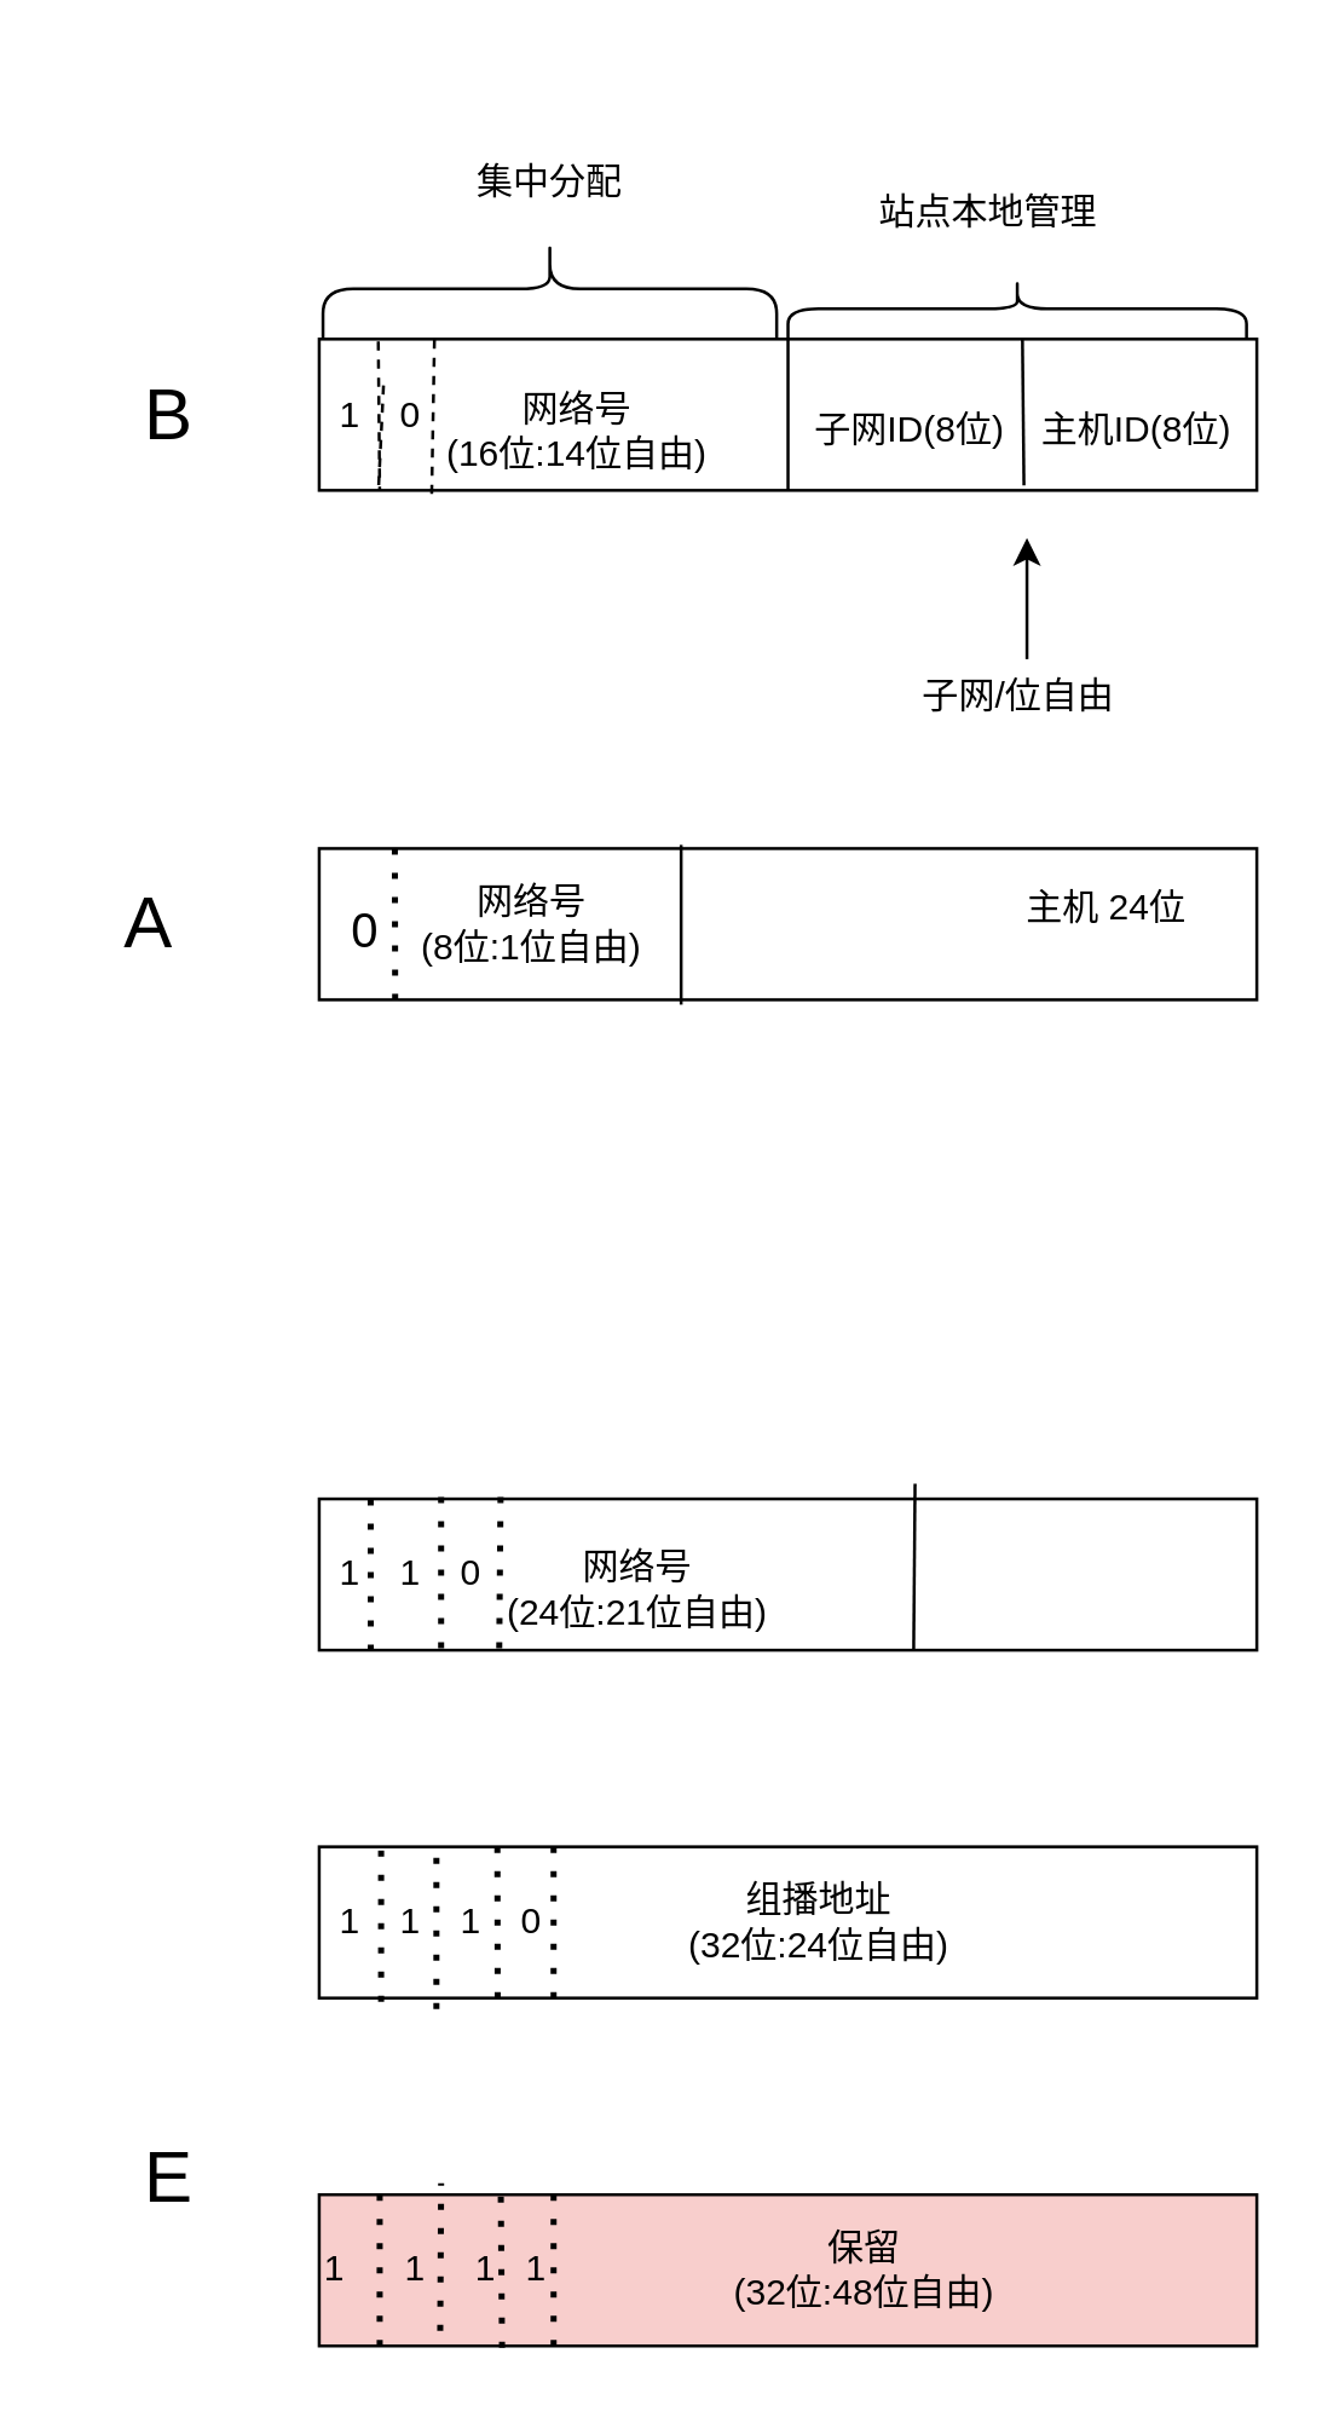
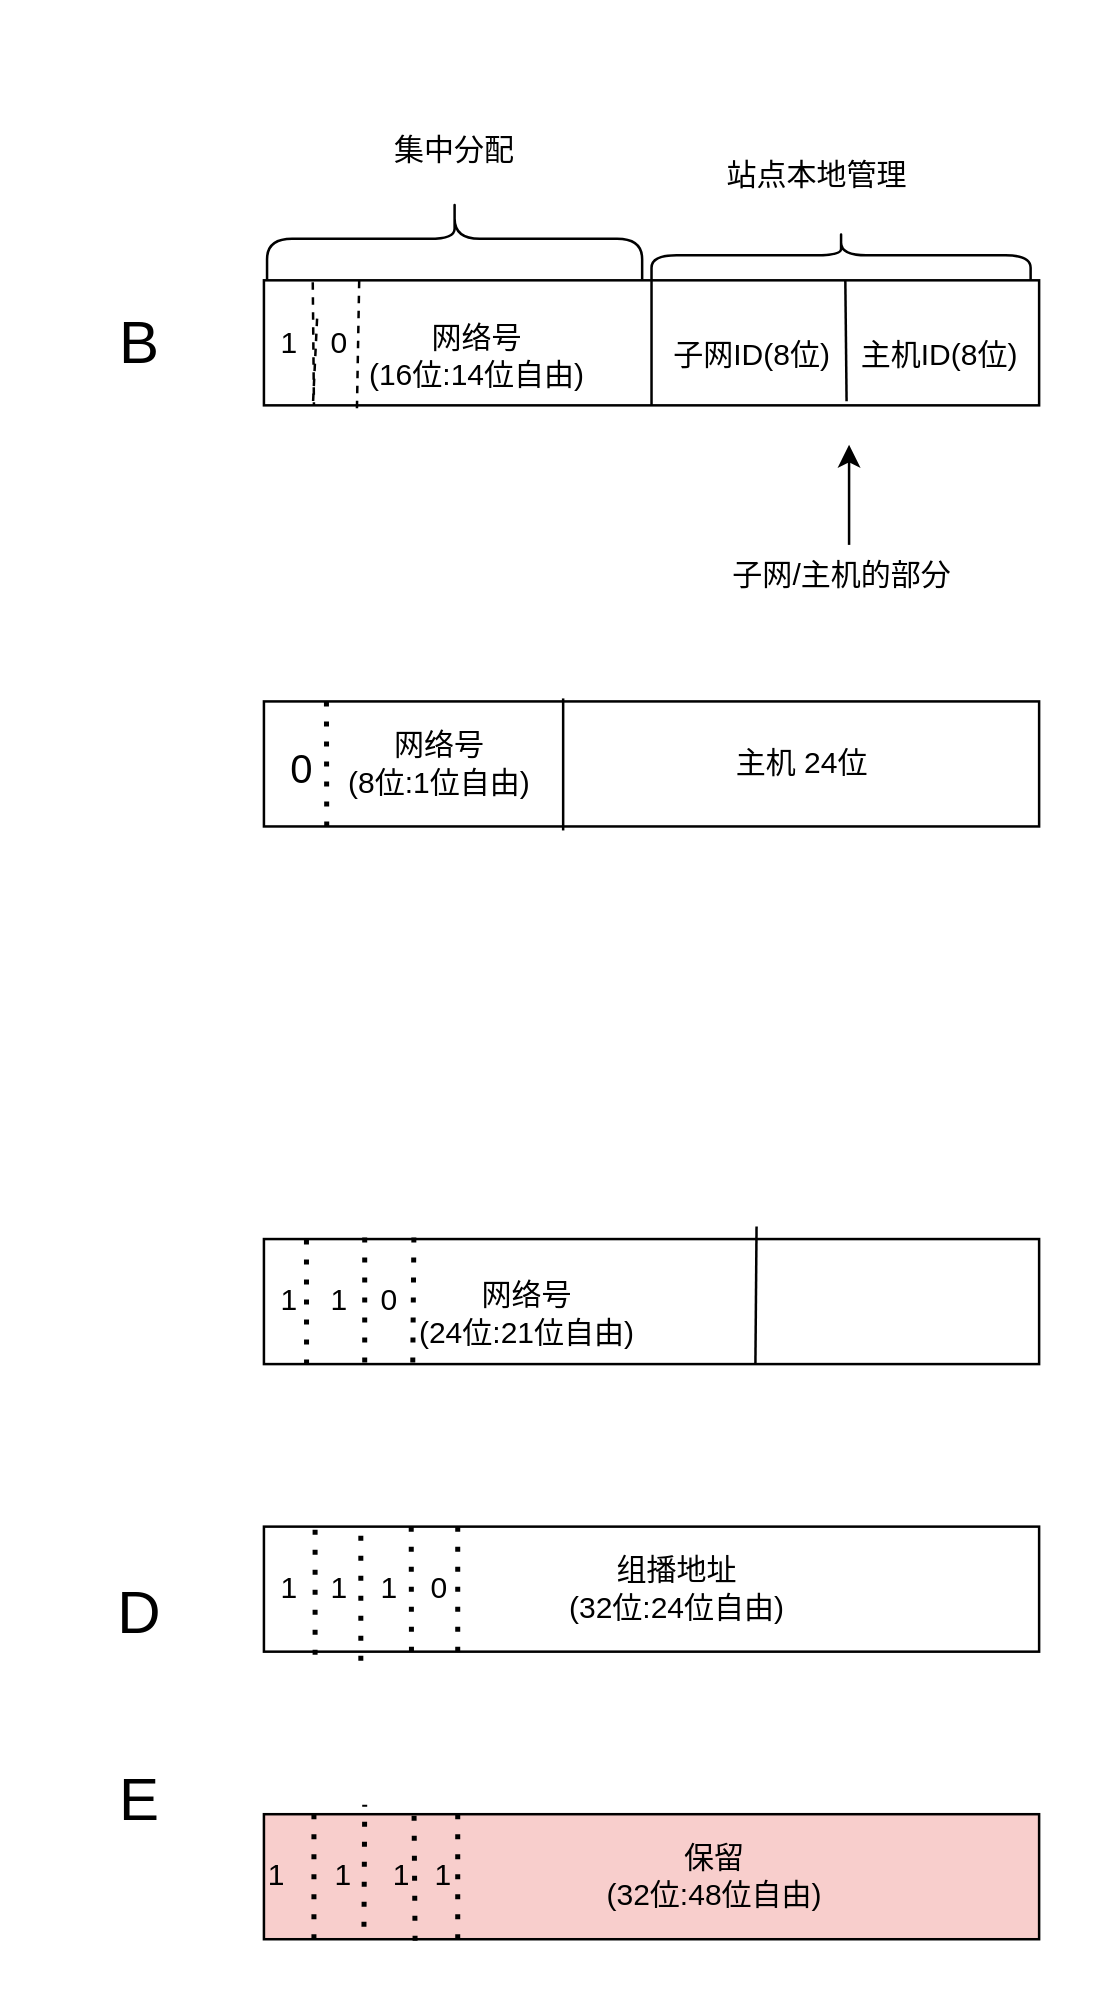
- <mxCell id="54" value="子网/位自由" style="text;html=1;align=center;verticalAlign=middle;resizable=0;points=[];autosize=1;strokeColor=none;fillColor=none;" vertex="1" parent="1"><mxGeometry x="285.8" y="220" width="100" height="20" as="geometry" /></mxCell>
+ <mxCell id="54" value="子网/主机的部分" style="text;html=1;align=center;verticalAlign=middle;resizable=0;points=[];autosize=1;strokeColor=none;fillColor=none;" vertex="1" parent="1"><mxGeometry x="285.8" y="220" width="100" height="20" as="geometry" /></mxCell>
- <mxCell id="45" value="主机 24位" style="text;html=1;align=center;verticalAlign=middle;resizable=0;points=[];autosize=1;strokeColor=none;fillColor=none;fontSize=12;" parent="1" vertex="1"><mxGeometry x="330" y="290" width="70" height="20" as="geometry" /></mxCell>
+ <mxCell id="45" value="主机 24位" style="text;html=1;align=center;verticalAlign=middle;resizable=0;points=[];autosize=1;strokeColor=none;fillColor=none;fontSize=12;" parent="1" vertex="1"><mxGeometry x="285" y="295" width="70" height="20" as="geometry" /></mxCell>
- <mxCell id="3" value="&lt;font style=&quot;font-size: 24px&quot;&gt;&amp;nbsp; A&lt;span style=&quot;white-space: pre&quot;&gt;&#09;&lt;/span&gt;&lt;/font&gt;" style="text;html=1;resizable=0;autosize=1;align=center;verticalAlign=middle;points=[];fillColor=none;strokeColor=none;rounded=0;" parent="1" vertex="1"><mxGeometry x="20" y="295" width="70" height="20" as="geometry" /></mxCell>
+ <mxCell id="8" value="D" style="text;html=1;align=center;verticalAlign=middle;resizable=0;points=[];autosize=1;strokeColor=none;fillColor=none;fontSize=24;" parent="1" vertex="1"><mxGeometry x="40" y="630" width="30" height="30" as="geometry" /></mxCell>
